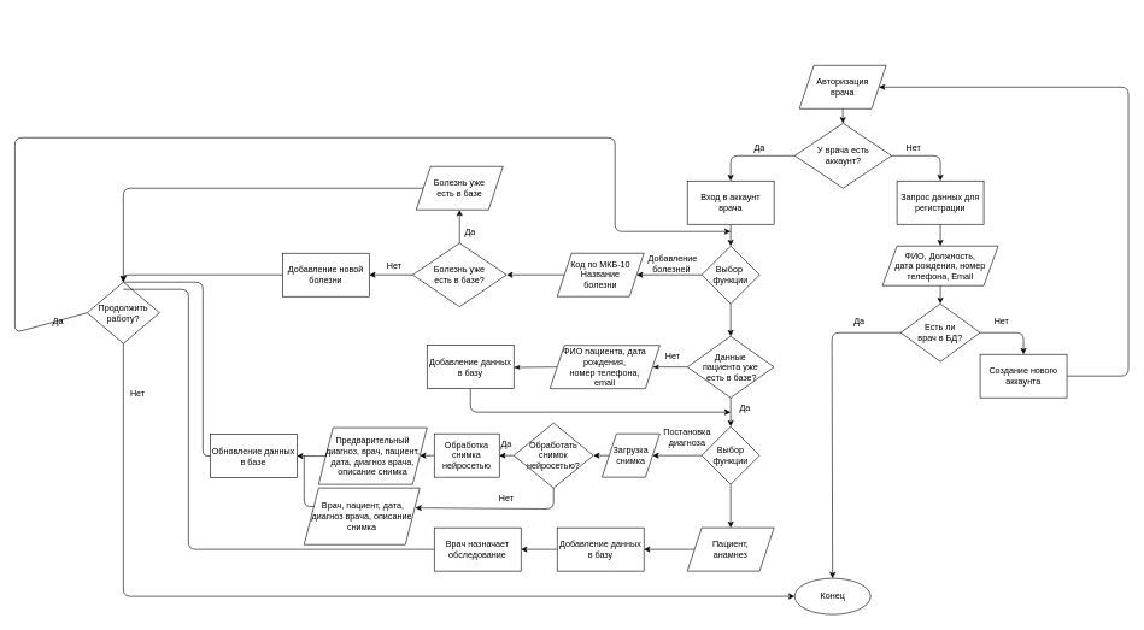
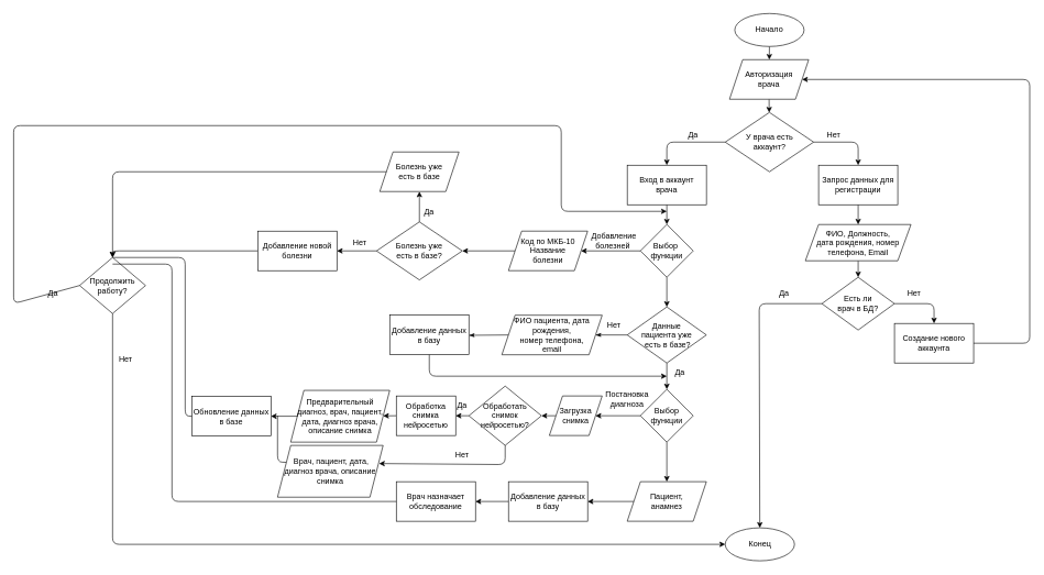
+ <mxCell id="3" value="Начало" style="ellipse;whiteSpace=wrap;html=1;" parent="1" vertex="1"><mxGeometry x="1113" y="20" width="105" height="50" as="geometry" /></mxCell>
+ <mxCell id="2" style="edgeStyle=none;html=1;exitX=0.5;exitY=1;exitDx=0;exitDy=0;" parent="1" source="3" target="5" edge="1"><mxGeometry relative="1" as="geometry" /></mxCell>
